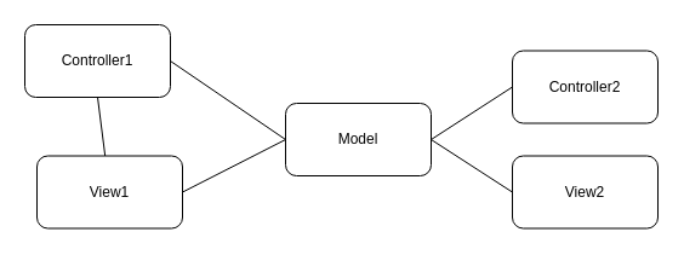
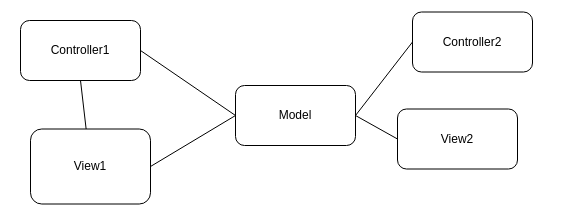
- <mxCell id="4" value="Controller2" style="rounded=1;whiteSpace=wrap;html=1;" vertex="1" parent="1"><mxGeometry x="422" y="41.5" width="120" height="60" as="geometry" /></mxCell>
+ <mxCell id="4" value="Controller2" style="rounded=1;whiteSpace=wrap;html=1;" vertex="1" parent="1"><mxGeometry x="412" y="11.5" width="120" height="60" as="geometry" /></mxCell>
- <mxCell id="5" value="View1" style="rounded=1;whiteSpace=wrap;html=1;" vertex="1" parent="1"><mxGeometry x="30" y="128.5" width="120" height="60" as="geometry" /></mxCell>
+ <mxCell id="5" value="View1" style="rounded=1;whiteSpace=wrap;html=1;" vertex="1" parent="1"><mxGeometry x="30" y="128.5" width="120" height="75" as="geometry" /></mxCell>
- <mxCell id="3" value="View2" style="rounded=1;whiteSpace=wrap;html=1;" vertex="1" parent="1"><mxGeometry x="422" y="128.5" width="120" height="60" as="geometry" /></mxCell>
+ <mxCell id="3" value="View2" style="rounded=1;whiteSpace=wrap;html=1;" vertex="1" parent="1"><mxGeometry x="397" y="108.5" width="120" height="60" as="geometry" /></mxCell>
